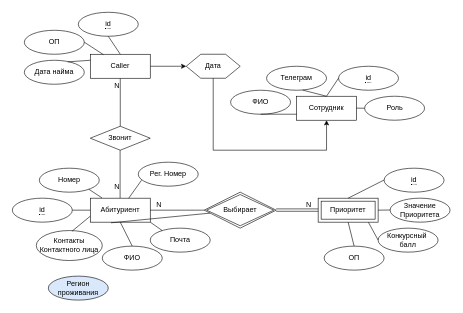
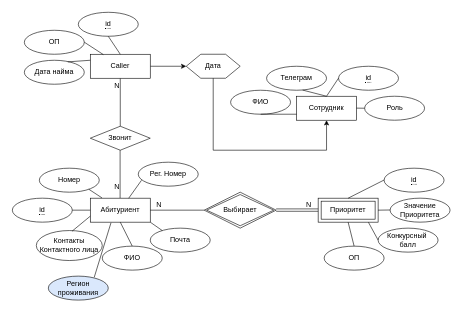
- <mxCell id="42" value="" style="endArrow=none;html=1;rounded=0;exitX=0.345;exitY=1.027;exitDx=0;exitDy=0;exitPerimeter=0;" parent="1" source="12" target="15" edge="1"><mxGeometry width="50" height="50" relative="1" as="geometry"><mxPoint x="160" y="460" as="sourcePoint" /><mxPoint x="130" y="460" as="targetPoint" /></mxGeometry></mxCell>
+ <mxCell id="42" value="" style="endArrow=none;html=1;rounded=0;entryX=0.766;entryY=0.048;entryDx=0;entryDy=0;exitX=0.345;exitY=1.027;exitDx=0;exitDy=0;exitPerimeter=0;entryPerimeter=0;" parent="1" source="12" target="26" edge="1"><mxGeometry width="50" height="50" relative="1" as="geometry"><mxPoint x="160" y="460" as="sourcePoint" /><mxPoint x="130" y="460" as="targetPoint" /></mxGeometry></mxCell>
